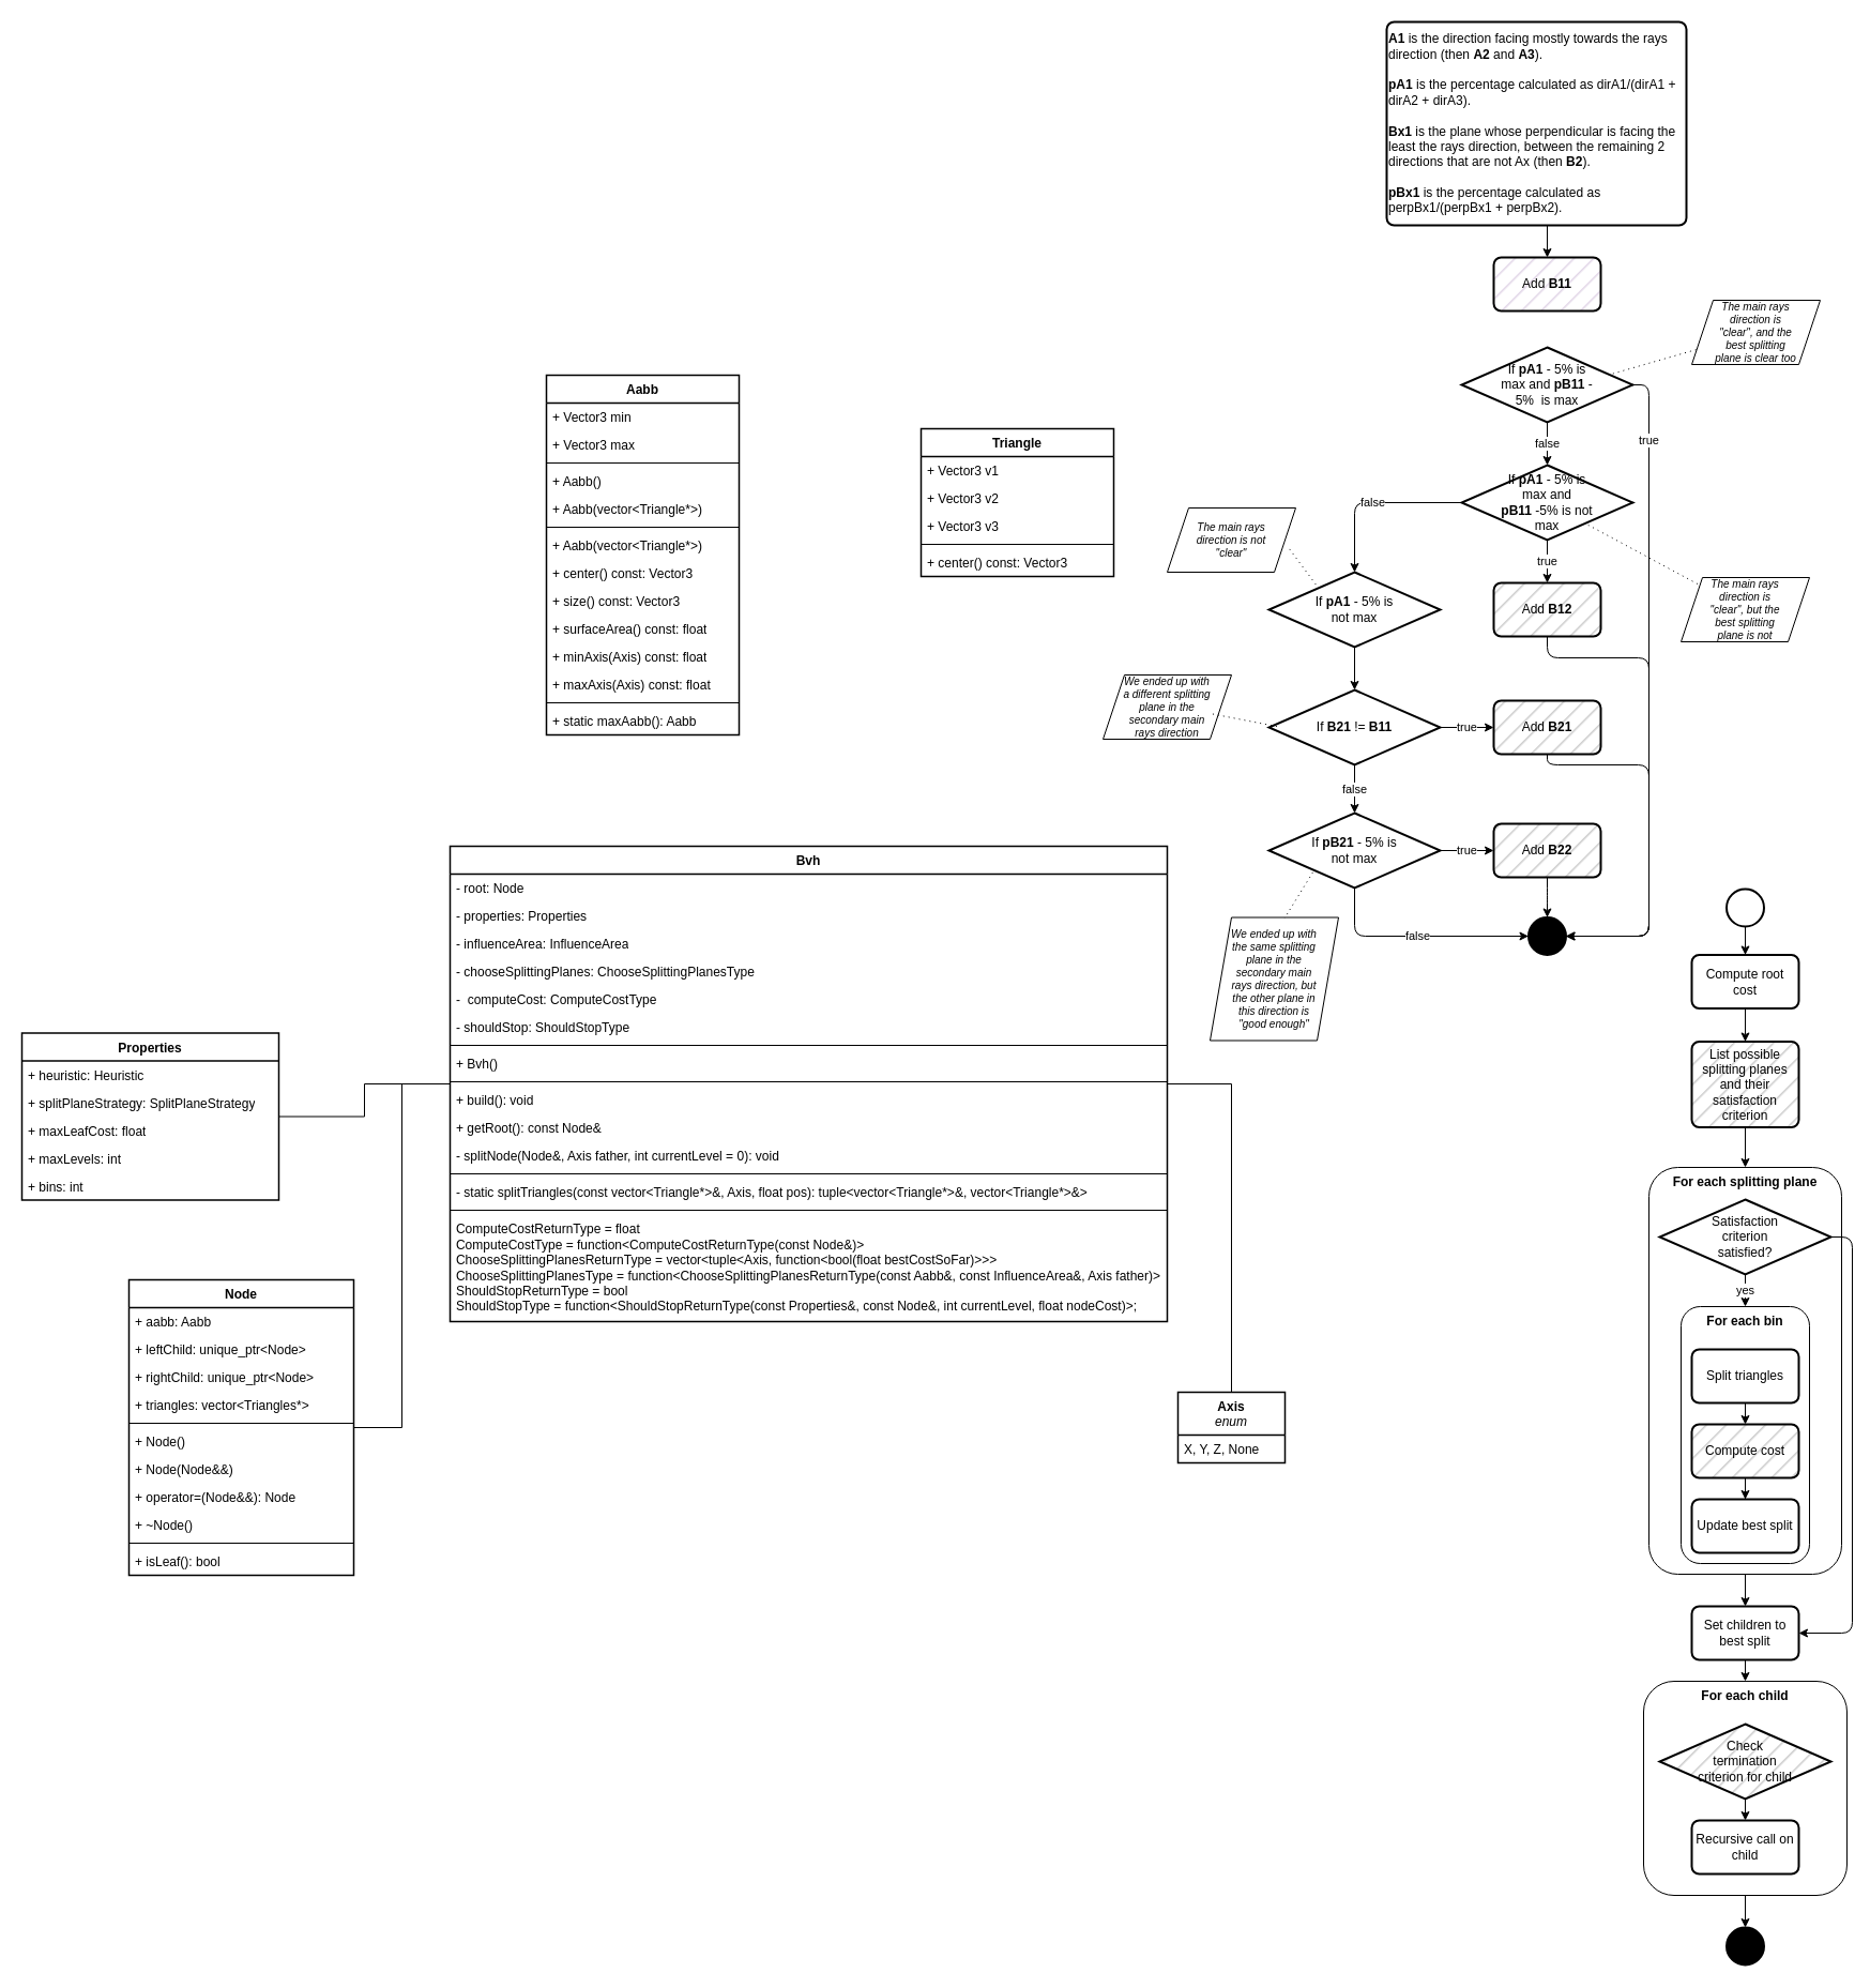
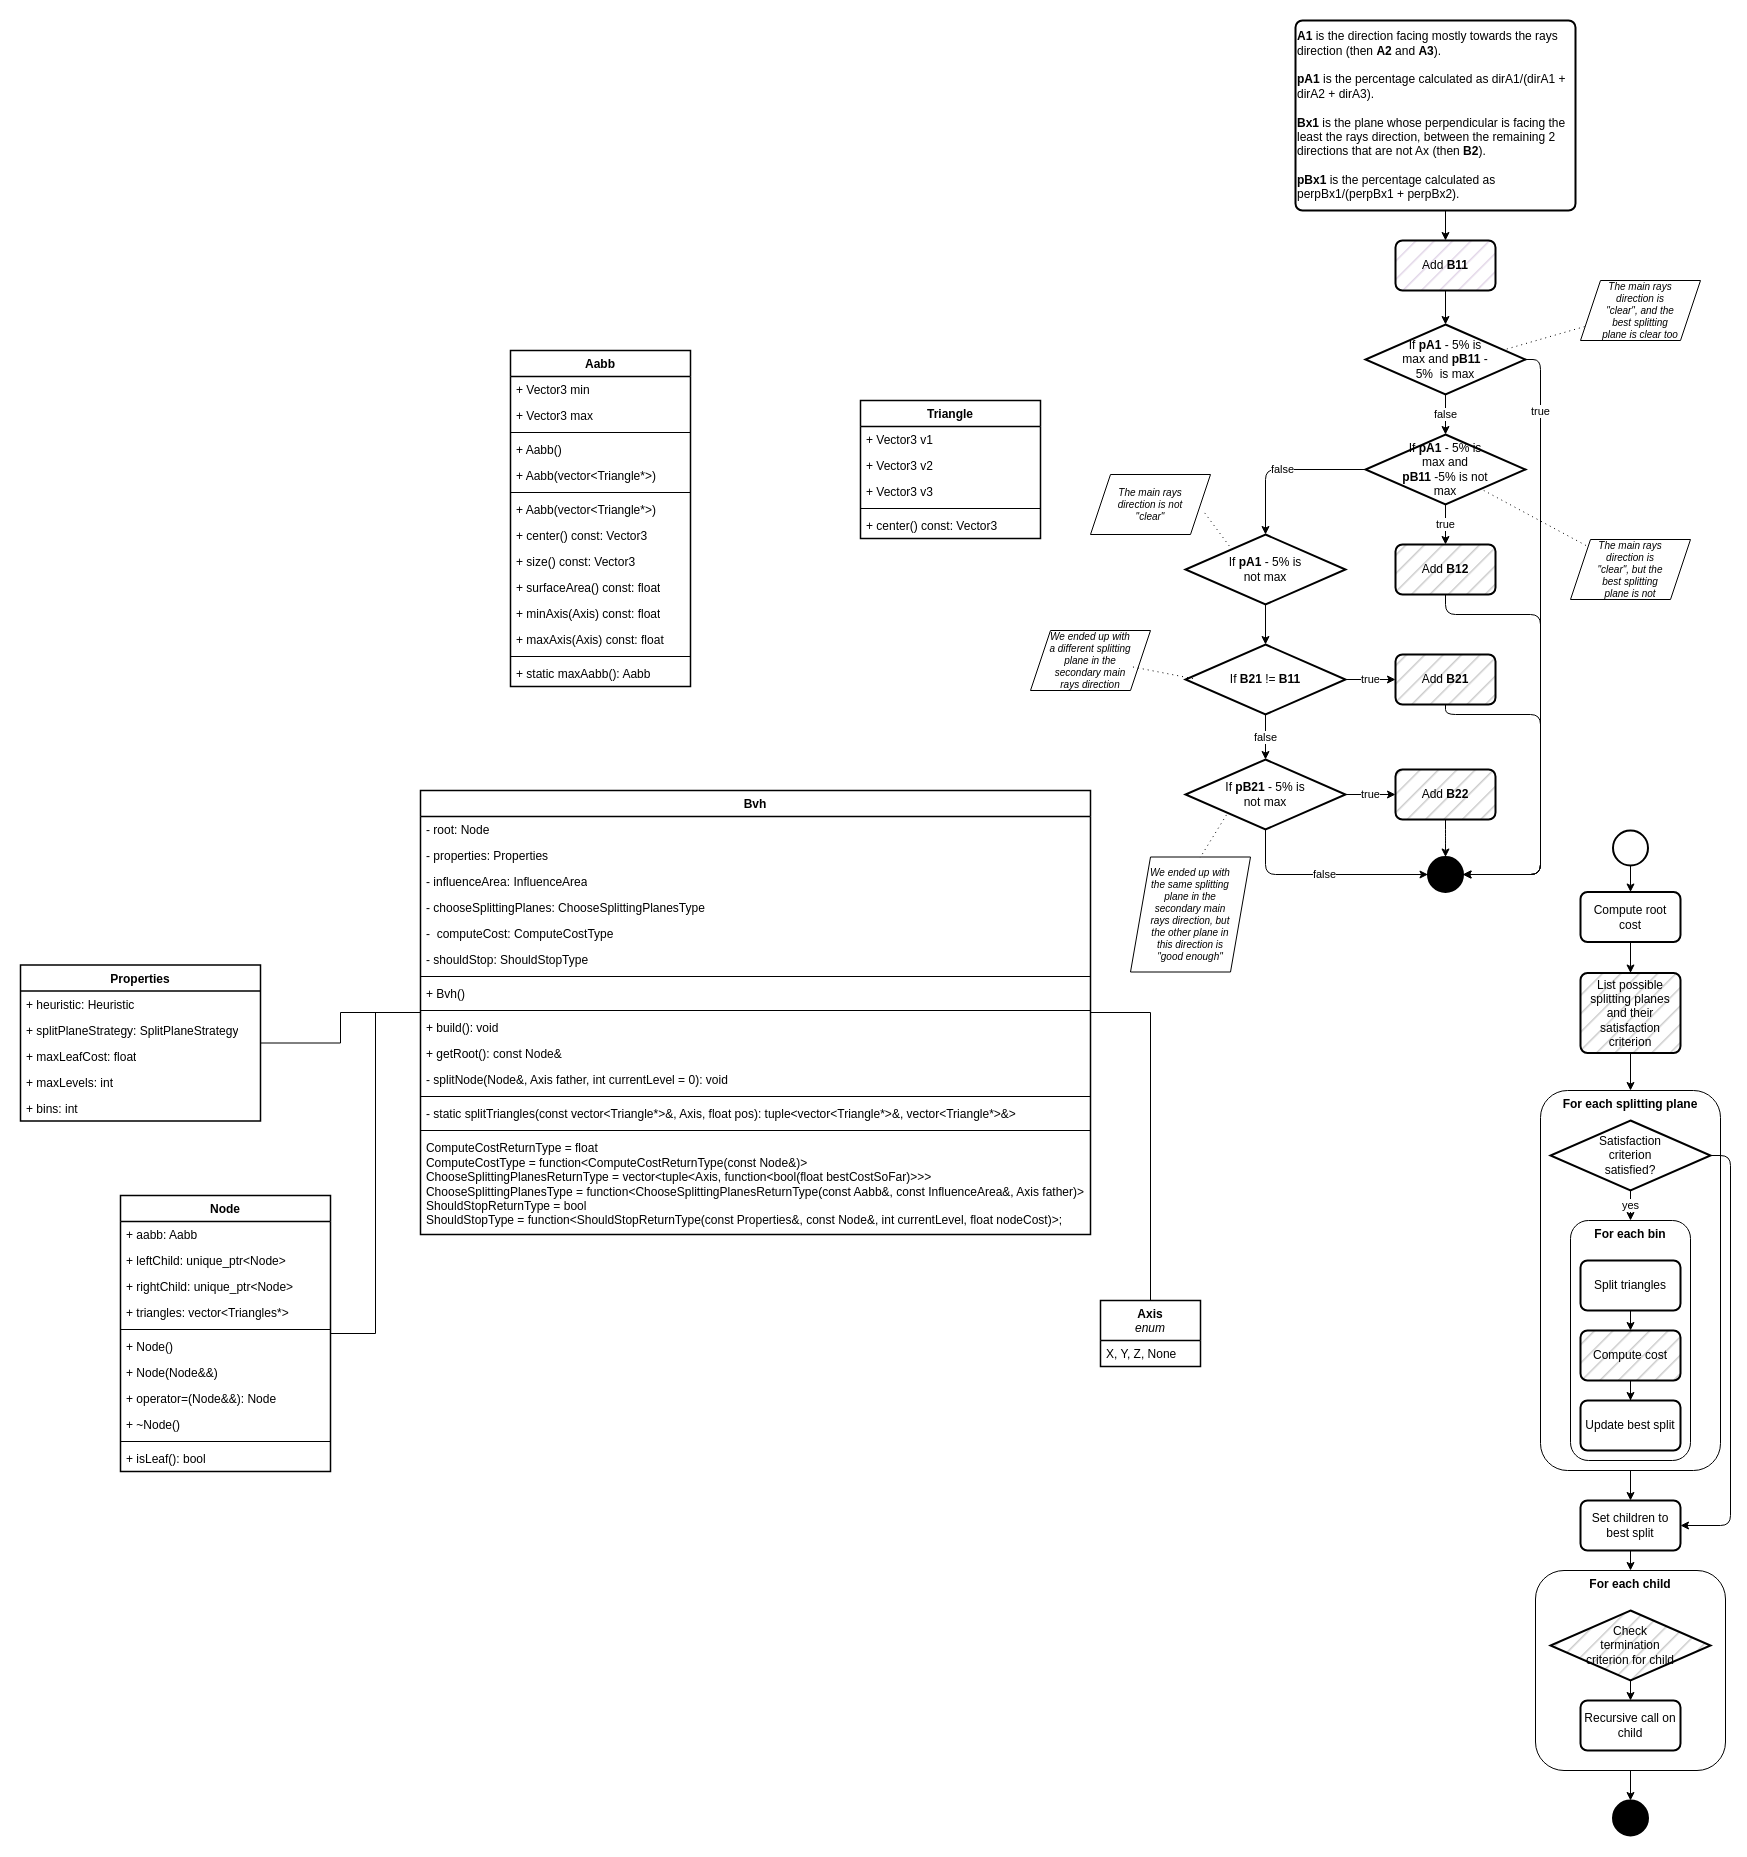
+ <mxCell id="100" style="edgeStyle=orthogonalEdgeStyle;rounded=0;orthogonalLoop=1;jettySize=auto;html=1;exitX=0.5;exitY=1;exitDx=0;exitDy=0;entryX=0.5;entryY=0;entryDx=0;entryDy=0;entryPerimeter=0;" parent="1" source="99" target="95" edge="1"><mxGeometry relative="1" as="geometry" /></mxCell>
